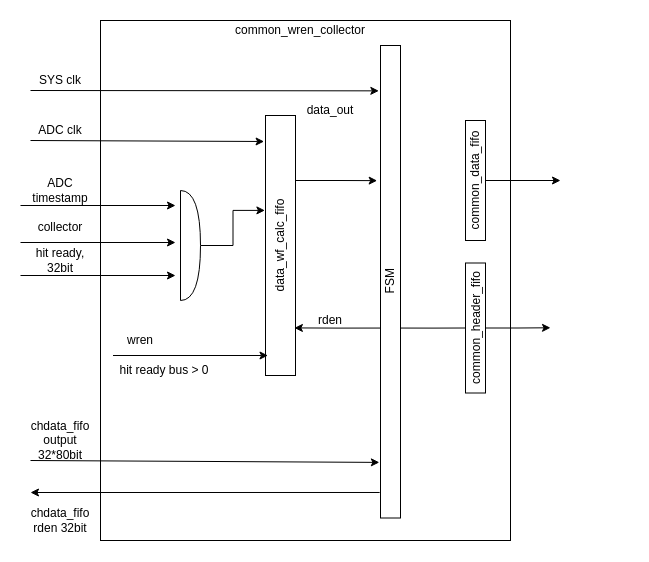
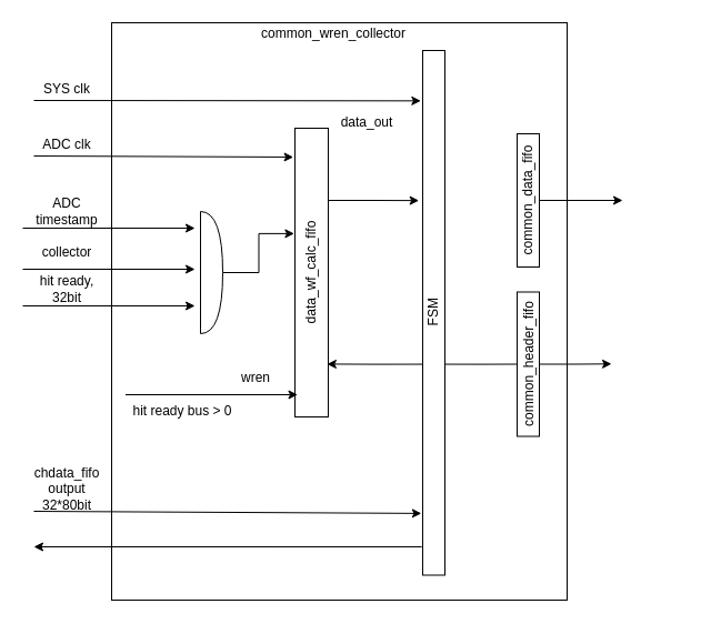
- <mxCell id="25" value="rden" style="text;html=1;strokeColor=none;fillColor=none;align=center;verticalAlign=middle;whiteSpace=wrap;rounded=0;" parent="1" vertex="1"><mxGeometry x="310" y="310" width="40" height="20" as="geometry" /></mxCell>
- <mxCell id="17" value="wren" style="text;html=1;strokeColor=none;fillColor=none;align=center;verticalAlign=middle;whiteSpace=wrap;rounded=0;" parent="1" vertex="1"><mxGeometry x="120" y="330" width="40" height="20" as="geometry" /></mxCell>
+ <mxCell id="17" value="wren" style="text;html=1;strokeColor=none;fillColor=none;align=center;verticalAlign=middle;whiteSpace=wrap;rounded=0;" parent="1" vertex="1"><mxGeometry x="210" y="330" width="40" height="20" as="geometry" /></mxCell>
- <mxCell id="28" value="chdata_fifo rden 32bit" style="text;html=1;strokeColor=none;fillColor=none;align=center;verticalAlign=middle;whiteSpace=wrap;rounded=0;" parent="1" vertex="1"><mxGeometry x="30" y="510" width="60" height="20" as="geometry" /></mxCell>
